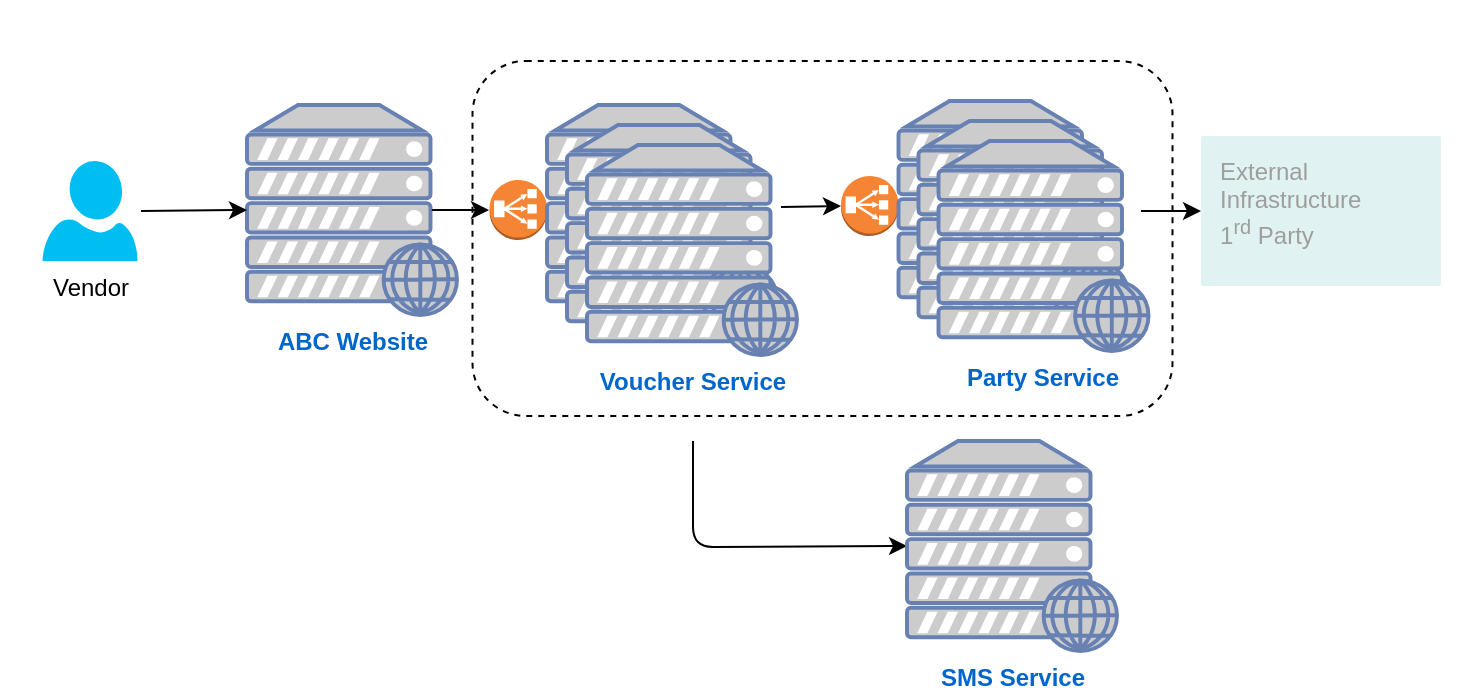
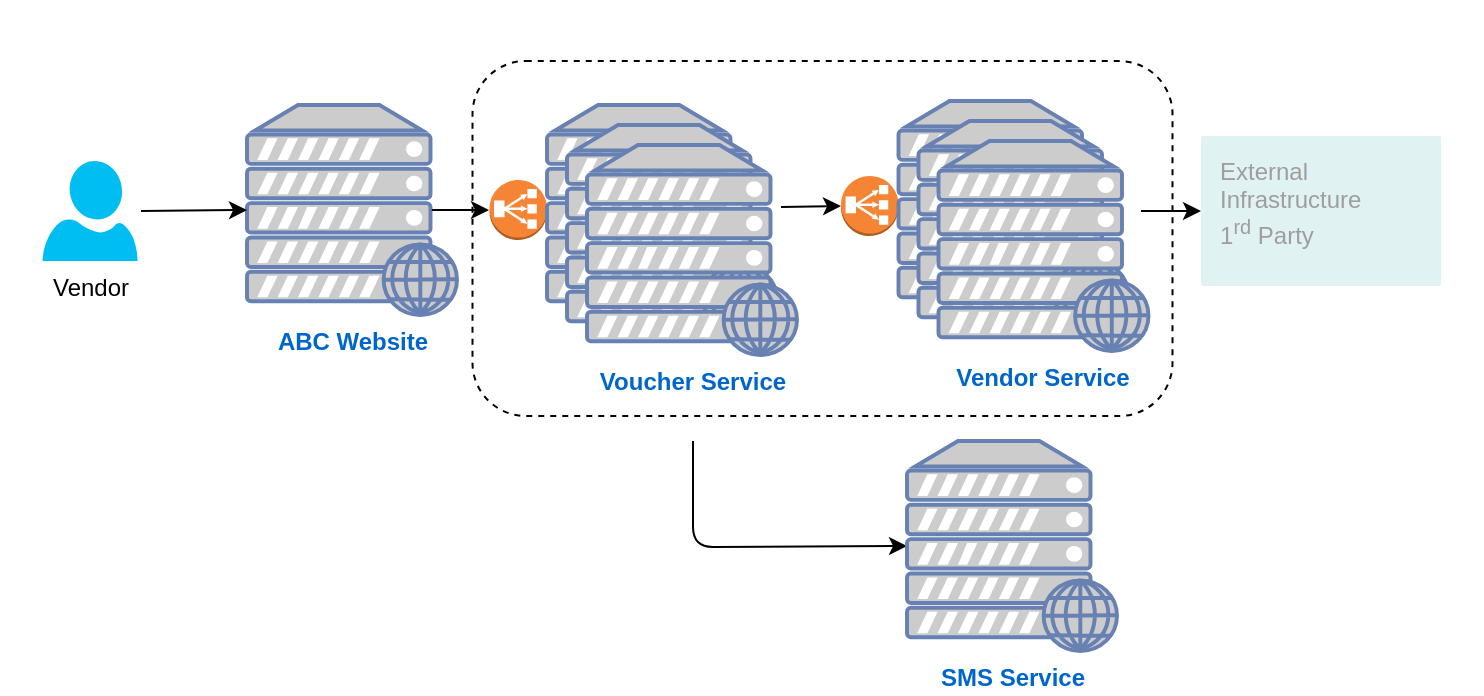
- <mxCell id="30" value="&lt;b&gt;Party Service&lt;/b&gt;" style="fontColor=#0066CC;verticalAlign=top;verticalLabelPosition=bottom;labelPosition=center;align=center;html=1;outlineConnect=0;fillColor=#CCCCCC;strokeColor=#6881B3;gradientColor=none;gradientDirection=north;strokeWidth=2;shape=mxgraph.networks.web_server;" vertex="1" parent="29"><mxGeometry x="3" y="30" width="105" height="105" as="geometry" /></mxCell>
+ <mxCell id="30" value="&lt;b&gt;Vendor Service&lt;/b&gt;" style="fontColor=#0066CC;verticalAlign=top;verticalLabelPosition=bottom;labelPosition=center;align=center;html=1;outlineConnect=0;fillColor=#CCCCCC;strokeColor=#6881B3;gradientColor=none;gradientDirection=north;strokeWidth=2;shape=mxgraph.networks.web_server;" vertex="1" parent="29"><mxGeometry x="3" y="30" width="105" height="105" as="geometry" /></mxCell>
